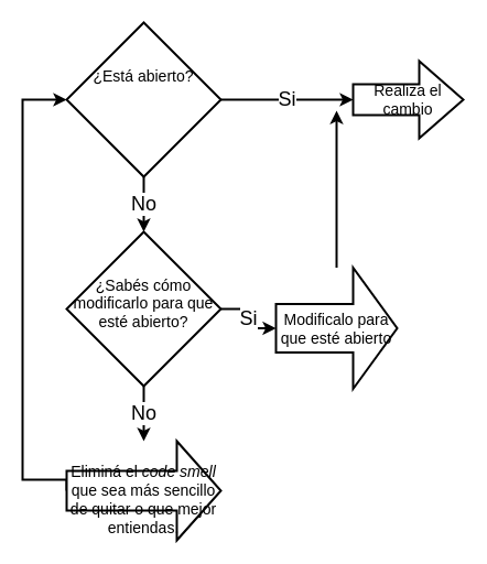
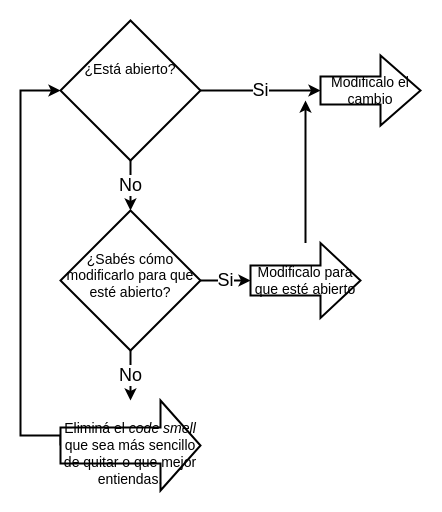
- <mxCell id="4" value="Realiza el cambio" style="verticalLabelPosition=middle;verticalAlign=middle;html=1;strokeWidth=2;shape=mxgraph.arrows2.arrow;dy=0.6;dx=40;notch=0;whiteSpace=wrap;labelPosition=center;align=center;fontFamily=Helvetica;fontSize=14;" vertex="1" parent="1"><mxGeometry x="320" y="55" width="100" height="70" as="geometry" /></mxCell>
+ <mxCell id="4" value="Modificalo el cambio" style="verticalLabelPosition=middle;verticalAlign=middle;html=1;strokeWidth=2;shape=mxgraph.arrows2.arrow;dy=0.6;dx=40;notch=0;whiteSpace=wrap;labelPosition=center;align=center;fontFamily=Helvetica;fontSize=14;" vertex="1" parent="1"><mxGeometry x="320" y="55" width="100" height="70" as="geometry" /></mxCell>
- <mxCell id="3" value="&lt;div style=&quot;font-size: 14px;&quot; class=&quot;gmail_default&quot;&gt;Modificalo para que esté abierto&lt;/div&gt;" style="verticalLabelPosition=middle;verticalAlign=middle;html=1;strokeWidth=2;shape=mxgraph.arrows2.arrow;dy=0.6;dx=40;notch=0;labelPosition=center;align=center;textDirection=ltr;whiteSpace=wrap;fontSize=14;fontFamily=Helvetica;" vertex="1" parent="1"><mxGeometry x="250" y="242.5" width="110" height="110" as="geometry" /></mxCell>
+ <mxCell id="3" value="&lt;div style=&quot;font-size: 14px;&quot; class=&quot;gmail_default&quot;&gt;Modificalo para que esté abierto&lt;/div&gt;" style="verticalLabelPosition=middle;verticalAlign=middle;html=1;strokeWidth=2;shape=mxgraph.arrows2.arrow;dy=0.6;dx=40;notch=0;labelPosition=center;align=center;textDirection=ltr;whiteSpace=wrap;fontSize=14;fontFamily=Helvetica;" vertex="1" parent="1"><mxGeometry x="250" y="242.5" width="110" height="75" as="geometry" /></mxCell>
